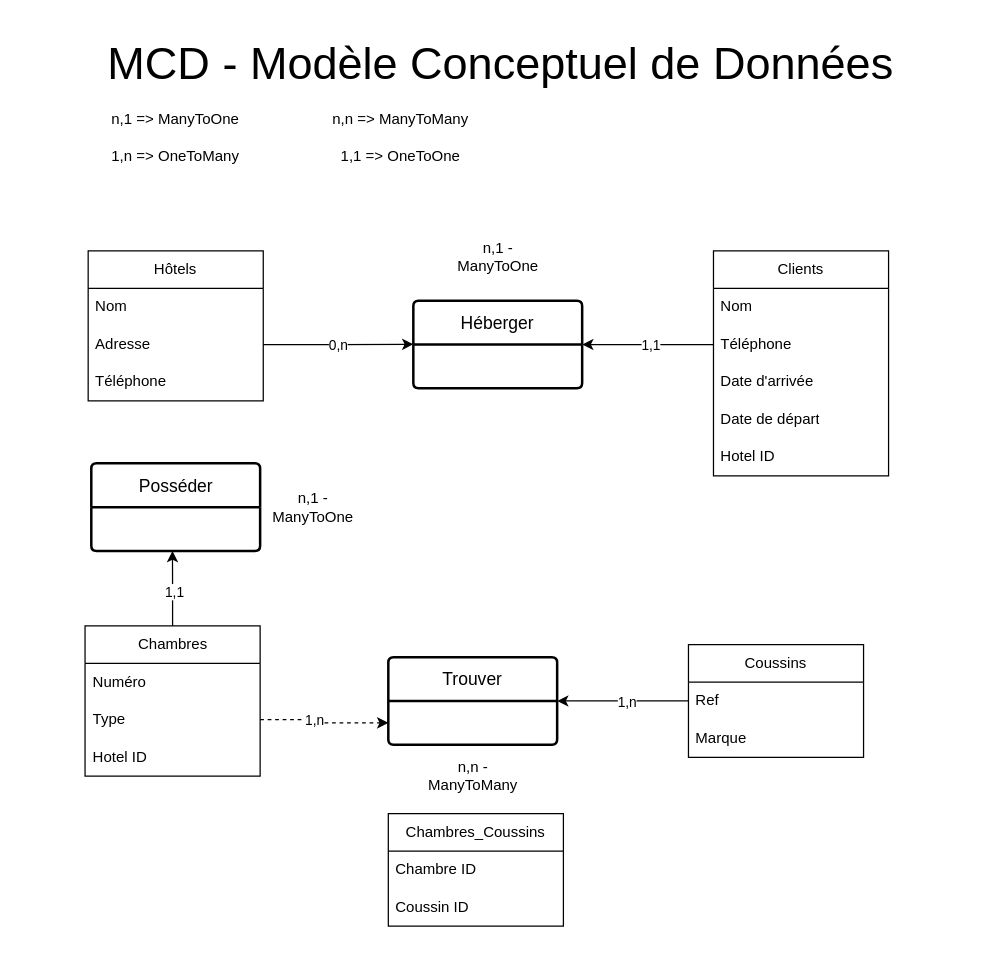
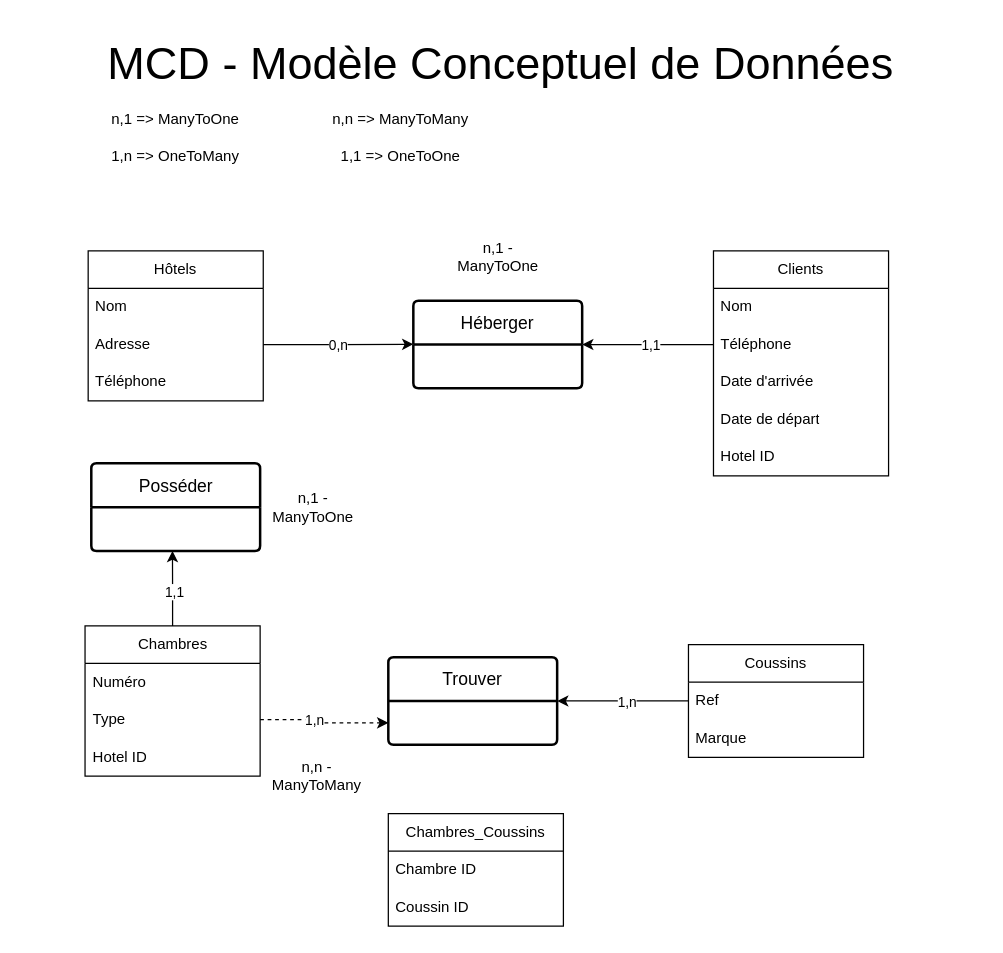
- <mxCell id="39" value="n,n - ManyToMany" style="text;html=1;strokeColor=none;fillColor=none;align=center;verticalAlign=middle;whiteSpace=wrap;rounded=0;" vertex="1" parent="1"><mxGeometry x="347.5" y="605" width="60" height="30" as="geometry" /></mxCell>
+ <mxCell id="39" value="n,n - ManyToMany" style="text;html=1;strokeColor=none;fillColor=none;align=center;verticalAlign=middle;whiteSpace=wrap;rounded=0;" vertex="1" parent="1"><mxGeometry x="222.5" y="605" width="60" height="30" as="geometry" /></mxCell>
